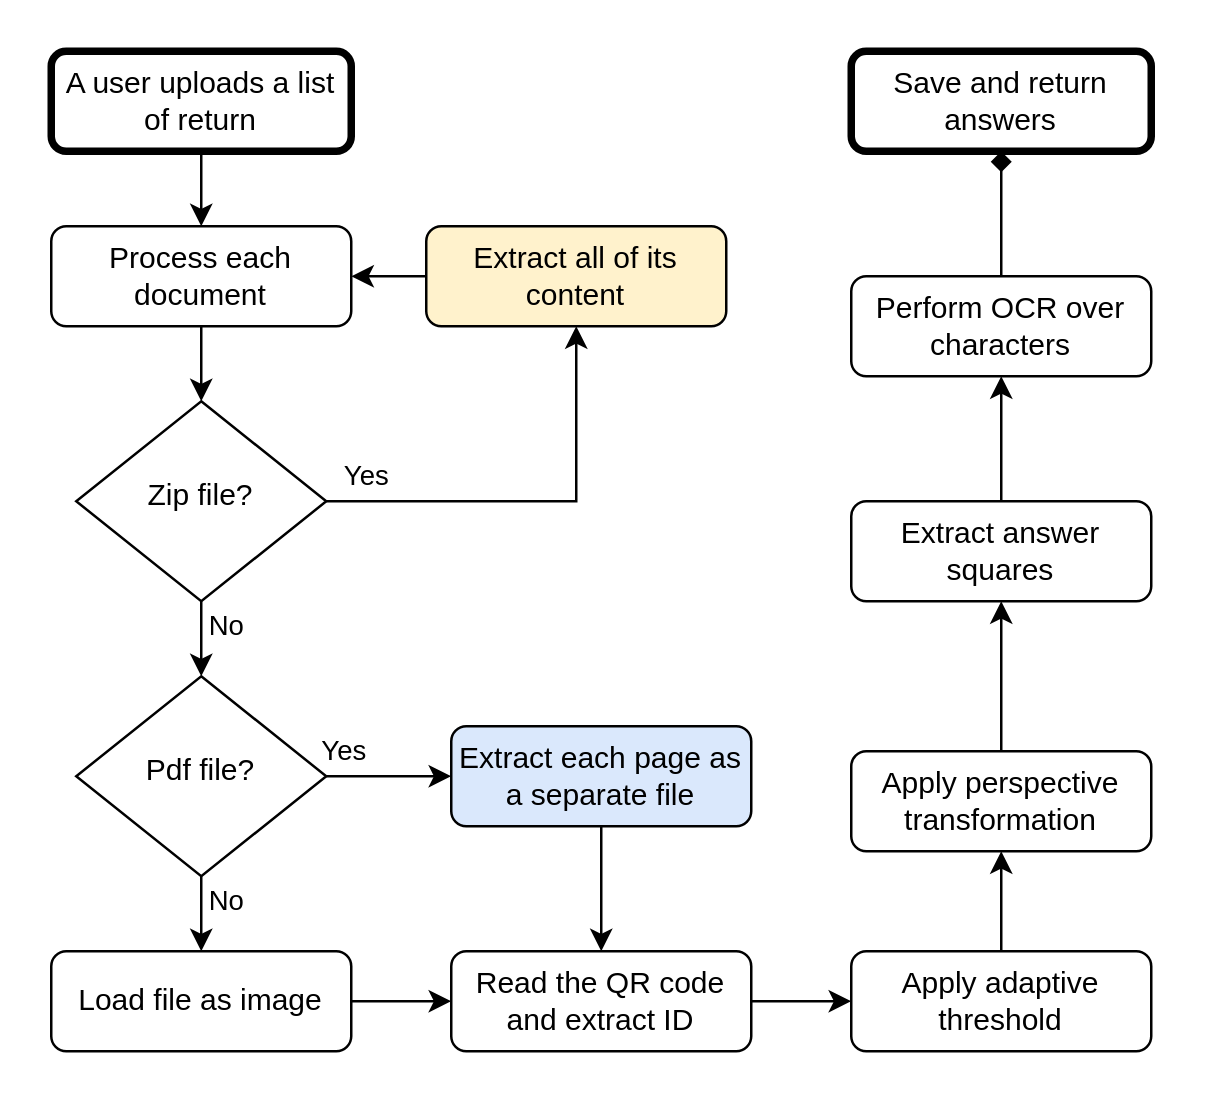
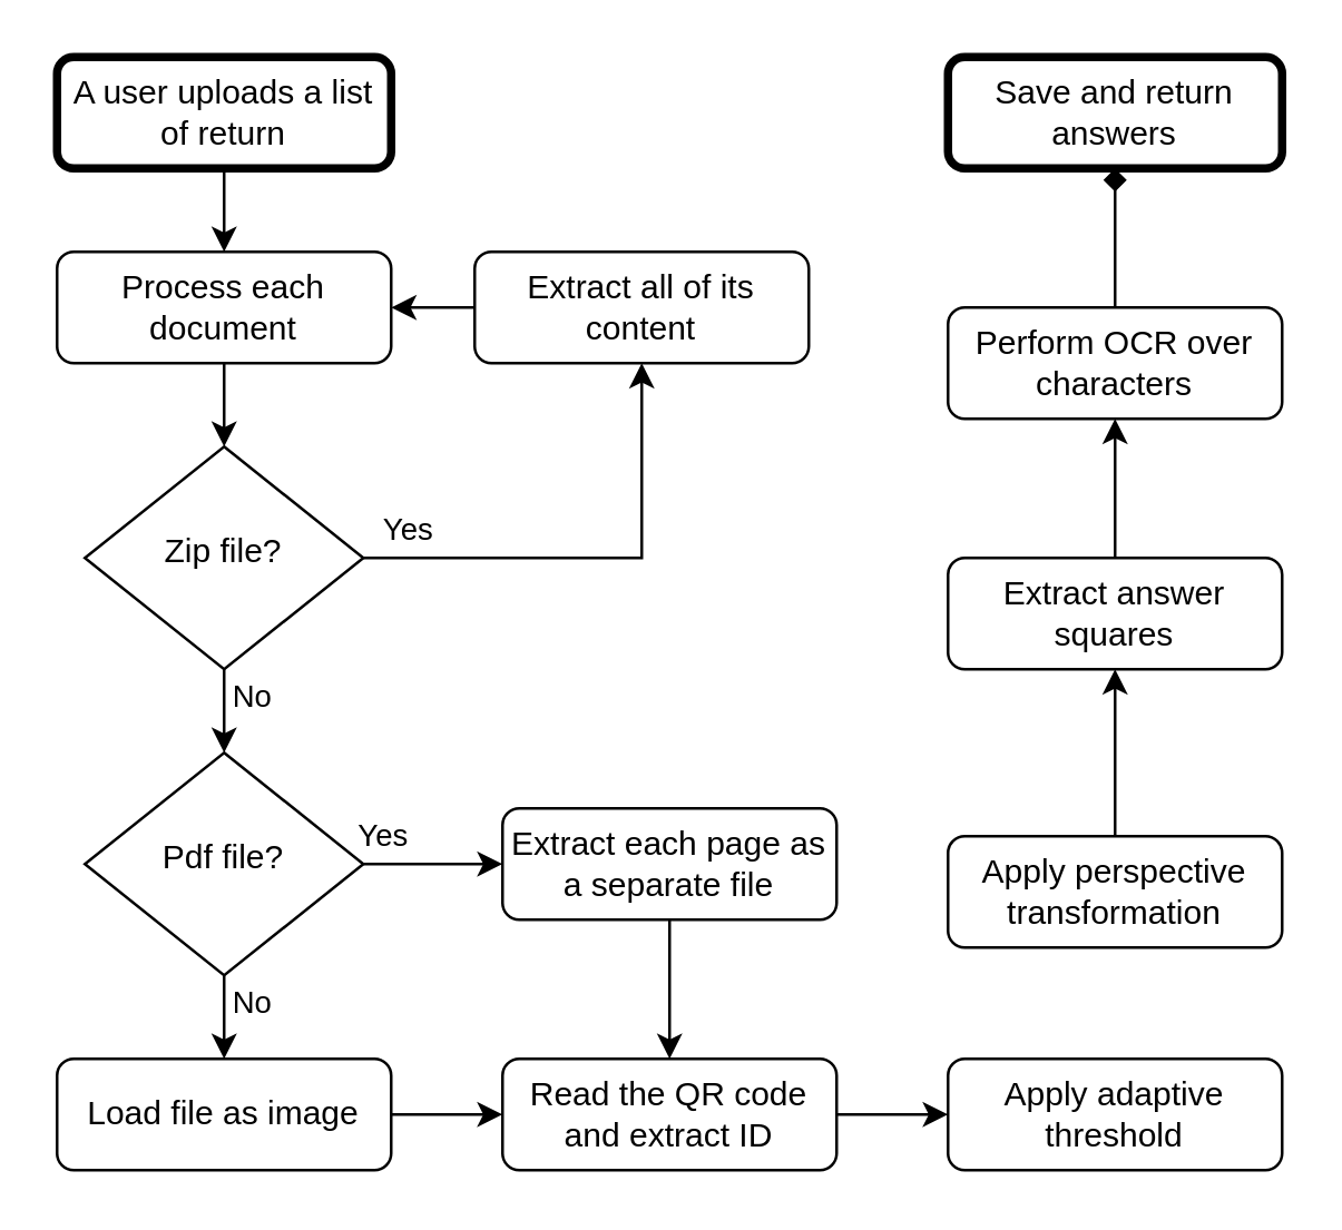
- <mxCell id="10" value="Extract all of its content" style="rounded=1;whiteSpace=wrap;html=1;fontSize=12;glass=0;strokeWidth=1;shadow=0;fillColor=#fff2cc;" parent="1" vertex="1"><mxGeometry x="170" y="90" width="120" height="40" as="geometry" /></mxCell>
+ <mxCell id="10" value="Extract all of its content" style="rounded=1;whiteSpace=wrap;html=1;fontSize=12;glass=0;strokeWidth=1;shadow=0;" parent="1" vertex="1"><mxGeometry x="170" y="90" width="120" height="40" as="geometry" /></mxCell>
- <mxCell id="8" value="Extract each page as a separate file" style="rounded=1;whiteSpace=wrap;html=1;fontSize=12;glass=0;strokeWidth=1;shadow=0;fillColor=#dae8fc;" parent="1" vertex="1"><mxGeometry x="180" y="290" width="120" height="40" as="geometry" /></mxCell>
+ <mxCell id="8" value="Extract each page as a separate file" style="rounded=1;whiteSpace=wrap;html=1;fontSize=12;glass=0;strokeWidth=1;shadow=0;" parent="1" vertex="1"><mxGeometry x="180" y="290" width="120" height="40" as="geometry" /></mxCell>
- <mxCell id="20" style="edgeStyle=orthogonalEdgeStyle;rounded=0;orthogonalLoop=1;jettySize=auto;html=1;exitX=0.5;exitY=0;exitDx=0;exitDy=0;entryX=0.5;entryY=1;entryDx=0;entryDy=0;" parent="1" source="21" target="23" edge="1"><mxGeometry relative="1" as="geometry" /></mxCell>
